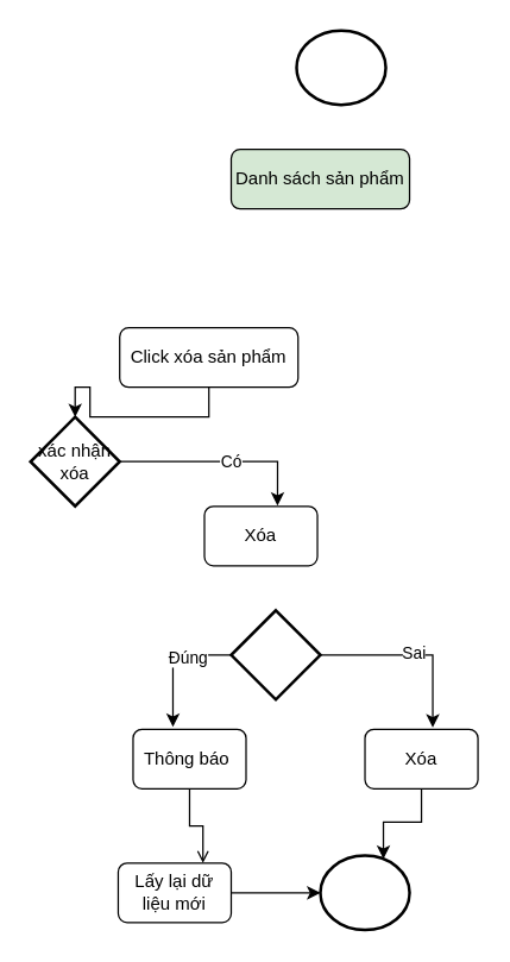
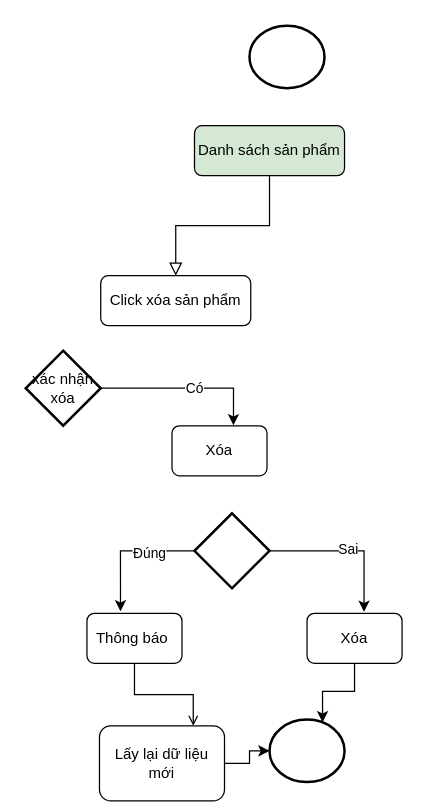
+ <mxCell id="2" value="" style="rounded=0;html=1;jettySize=auto;orthogonalLoop=1;fontSize=11;endArrow=block;endFill=0;endSize=8;strokeWidth=1;shadow=0;labelBackgroundColor=none;edgeStyle=orthogonalEdgeStyle;entryX=0.5;entryY=0;entryDx=0;entryDy=0;" parent="1" source="3" target="7" edge="1"><mxGeometry relative="1" as="geometry"><mxPoint x="65" y="180" as="targetPoint" /></mxGeometry></mxCell>
- <mxCell id="6" style="edgeStyle=orthogonalEdgeStyle;rounded=0;orthogonalLoop=1;jettySize=auto;html=1;" edge="1" parent="1" source="7" target="8"><mxGeometry relative="1" as="geometry" /></mxCell>
- <mxCell id="15" value="Thông báo&amp;nbsp;" style="rounded=1;whiteSpace=wrap;html=1;fontSize=12;glass=0;strokeWidth=1;shadow=0;" vertex="1" parent="1"><mxGeometry x="89" y="490" width="76" height="40" as="geometry" /></mxCell>
+ <mxCell id="15" value="Thông báo&amp;nbsp;" style="rounded=1;whiteSpace=wrap;html=1;fontSize=12;glass=0;strokeWidth=1;shadow=0;" vertex="1" parent="1"><mxGeometry x="69" y="490" width="76" height="40" as="geometry" /></mxCell>
- <mxCell id="21" value="Lấy lại dữ liệu mới" style="rounded=1;whiteSpace=wrap;html=1;fontSize=12;glass=0;strokeWidth=1;shadow=0;" vertex="1" parent="1"><mxGeometry x="79" y="580" width="76" height="40" as="geometry" /></mxCell>
+ <mxCell id="21" value="Lấy lại dữ liệu mới" style="rounded=1;whiteSpace=wrap;html=1;fontSize=12;glass=0;strokeWidth=1;shadow=0;" vertex="1" parent="1"><mxGeometry x="79" y="580" width="100" height="60" as="geometry" /></mxCell>
